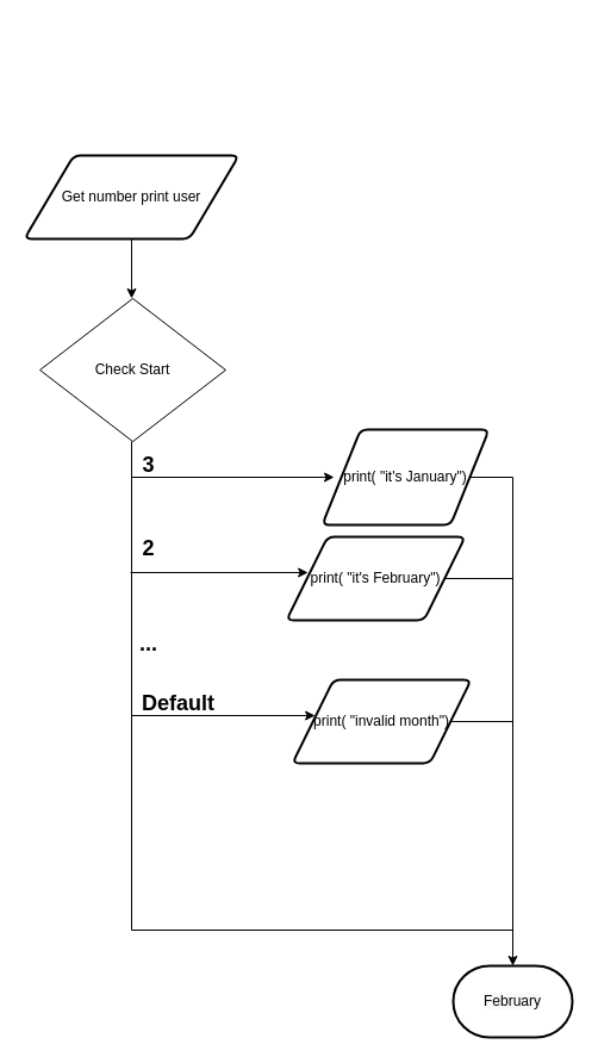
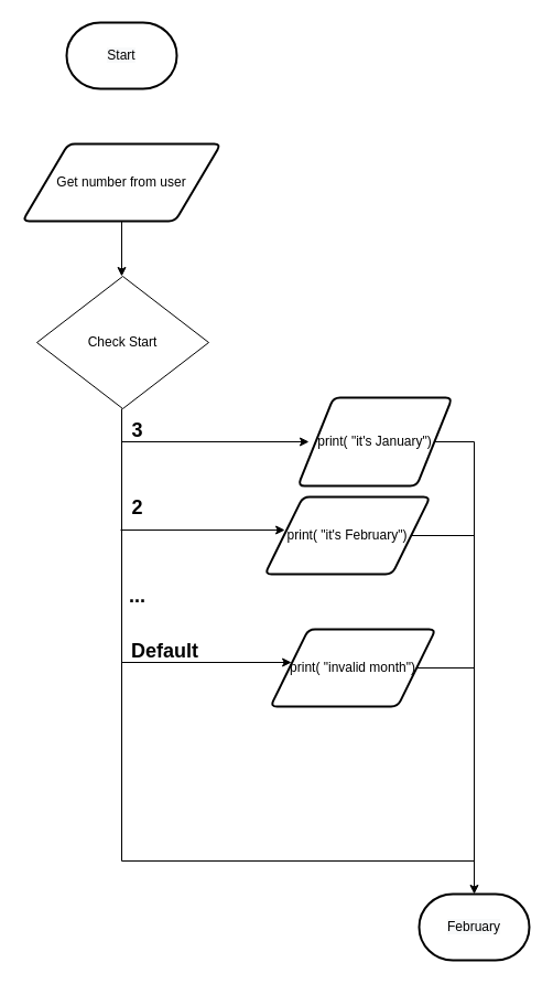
+ <mxCell id="2" value="&lt;span style=&quot;color: rgb(0, 0, 0); font-family: helvetica; font-size: 12px; font-style: normal; font-weight: 400; letter-spacing: normal; text-align: center; text-indent: 0px; text-transform: none; word-spacing: 0px; background-color: rgb(248, 249, 250); display: inline; float: none;&quot;&gt;Start&lt;/span&gt;" style="strokeWidth=2;html=1;shape=mxgraph.flowchart.terminator;whiteSpace=wrap;" parent="1" vertex="1"><mxGeometry x="60" y="20" width="100" height="60" as="geometry" /></mxCell>
- <mxCell id="4" value="Get number print user" style="shape=parallelogram;html=1;strokeWidth=2;perimeter=parallelogramPerimeter;whiteSpace=wrap;rounded=1;arcSize=12;size=0.23;" parent="1" vertex="1"><mxGeometry x="20" y="130" width="180" height="70" as="geometry" /></mxCell>
+ <mxCell id="4" value="Get number from user" style="shape=parallelogram;html=1;strokeWidth=2;perimeter=parallelogramPerimeter;whiteSpace=wrap;rounded=1;arcSize=12;size=0.23;" parent="1" vertex="1"><mxGeometry x="20" y="130" width="180" height="70" as="geometry" /></mxCell>
